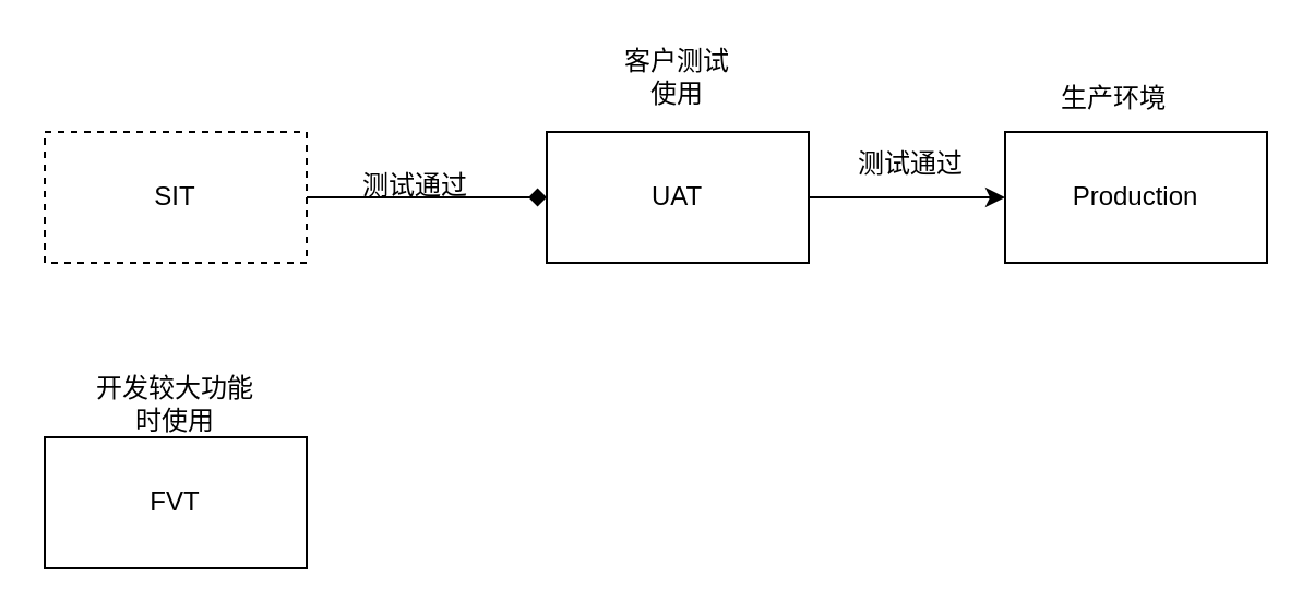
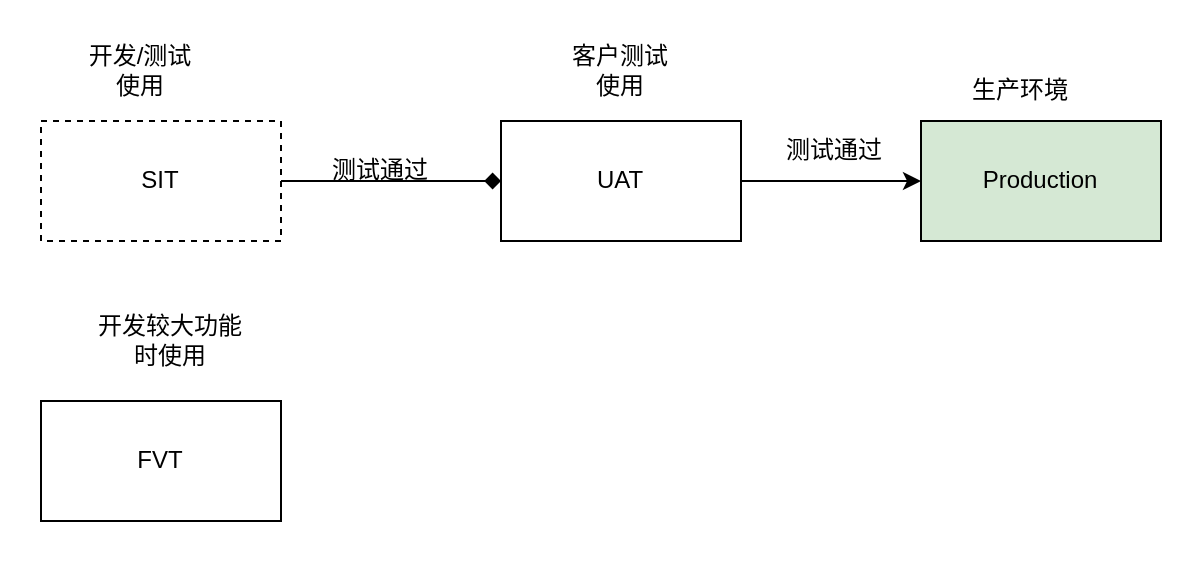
+ <mxCell id="7" value="开发/测试使用" style="text;html=1;strokeColor=none;fillColor=none;align=center;verticalAlign=middle;whiteSpace=wrap;rounded=0;" vertex="1" parent="1"><mxGeometry x="40" y="20" width="60" height="30" as="geometry" /></mxCell>
- <mxCell id="6" value="Production" style="rounded=0;whiteSpace=wrap;html=1;" vertex="1" parent="1"><mxGeometry x="460" y="60" width="120" height="60" as="geometry" /></mxCell>
+ <mxCell id="6" value="Production" style="rounded=0;whiteSpace=wrap;html=1;fillColor=#d5e8d4;" vertex="1" parent="1"><mxGeometry x="460" y="60" width="120" height="60" as="geometry" /></mxCell>
- <mxCell id="8" value="开发较大功能时使用" style="text;html=1;strokeColor=none;fillColor=none;align=center;verticalAlign=middle;whiteSpace=wrap;rounded=0;" vertex="1" parent="1"><mxGeometry x="40" y="170" width="80" height="30" as="geometry" /></mxCell>
+ <mxCell id="8" value="开发较大功能时使用" style="text;html=1;strokeColor=none;fillColor=none;align=center;verticalAlign=middle;whiteSpace=wrap;rounded=0;" vertex="1" parent="1"><mxGeometry x="45" y="155" width="80" height="30" as="geometry" /></mxCell>
